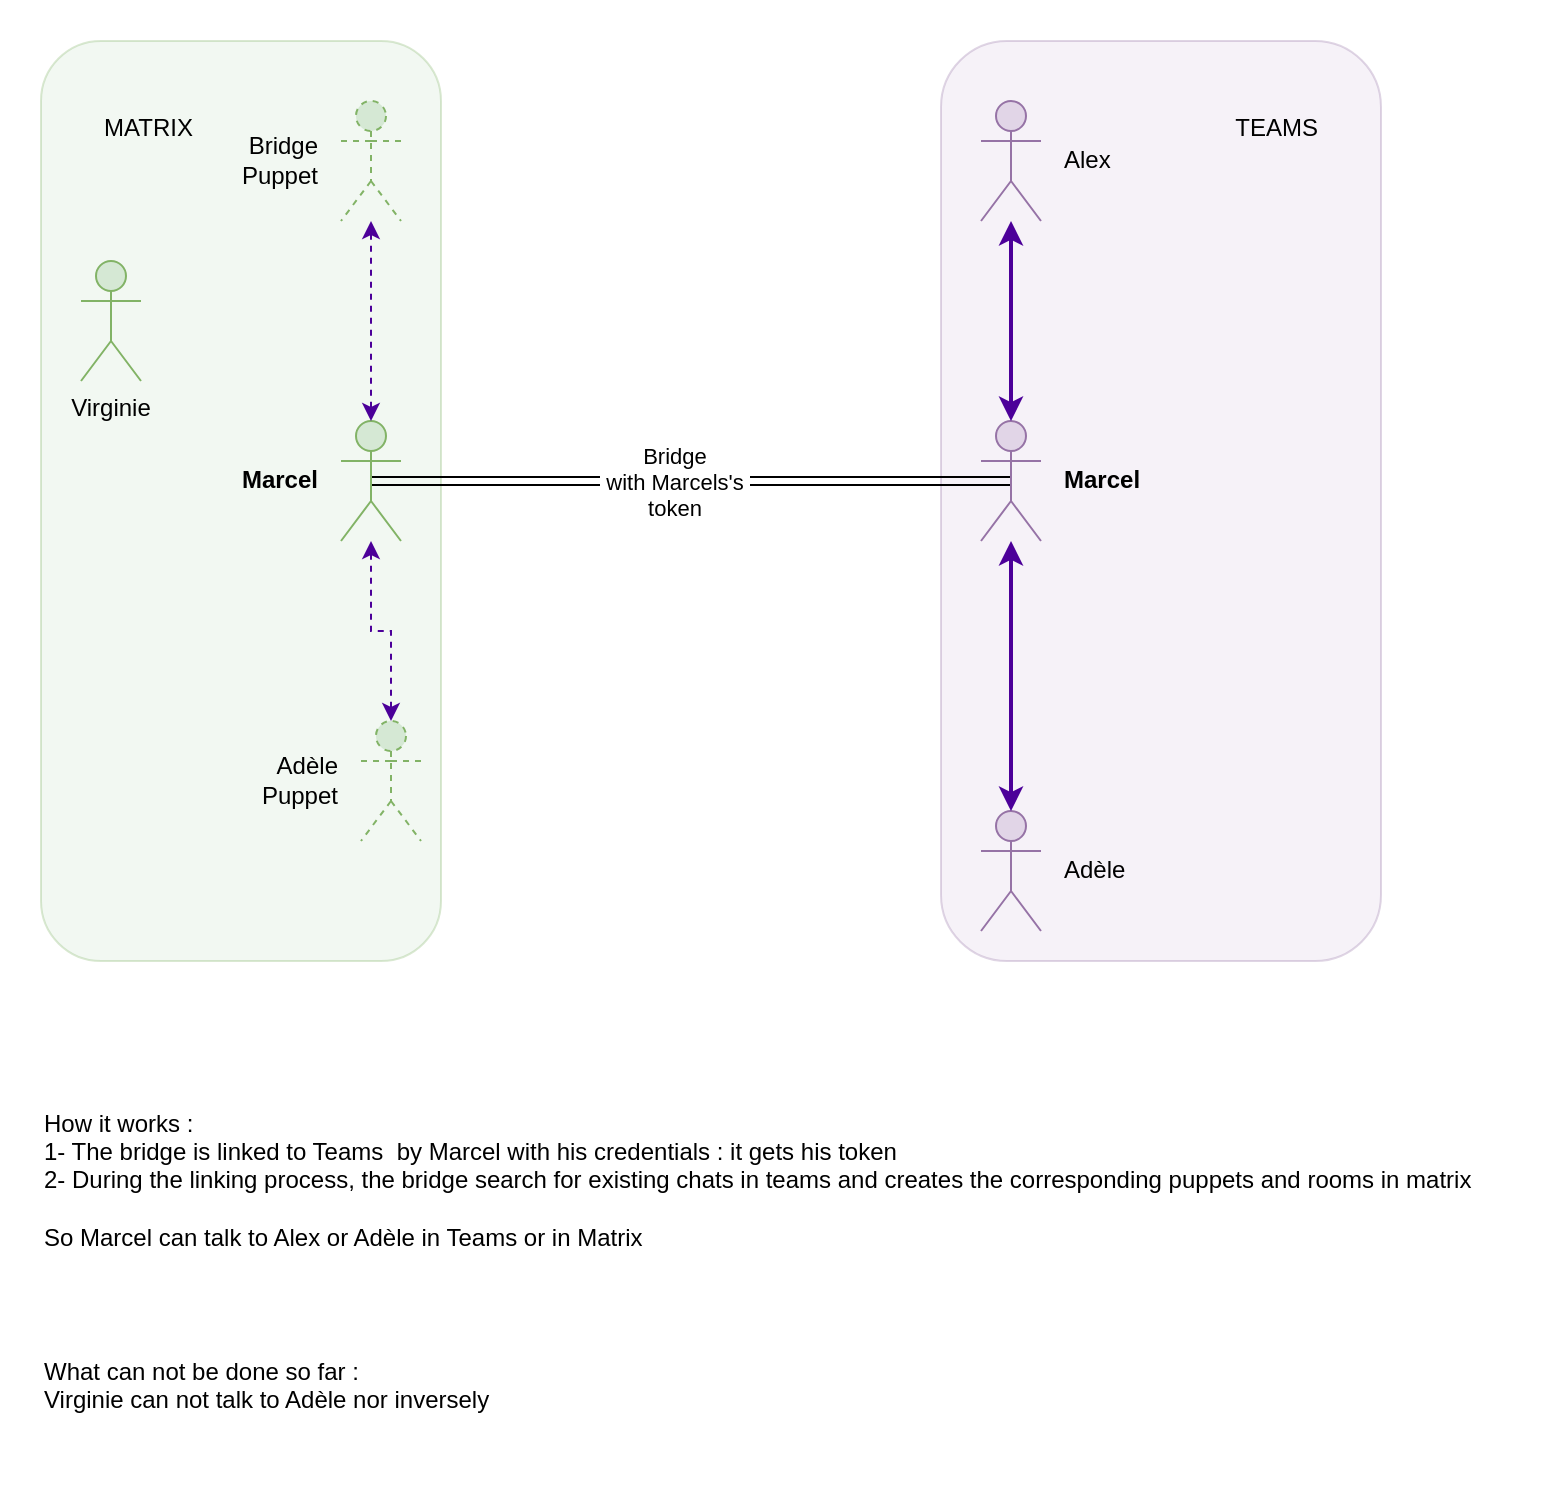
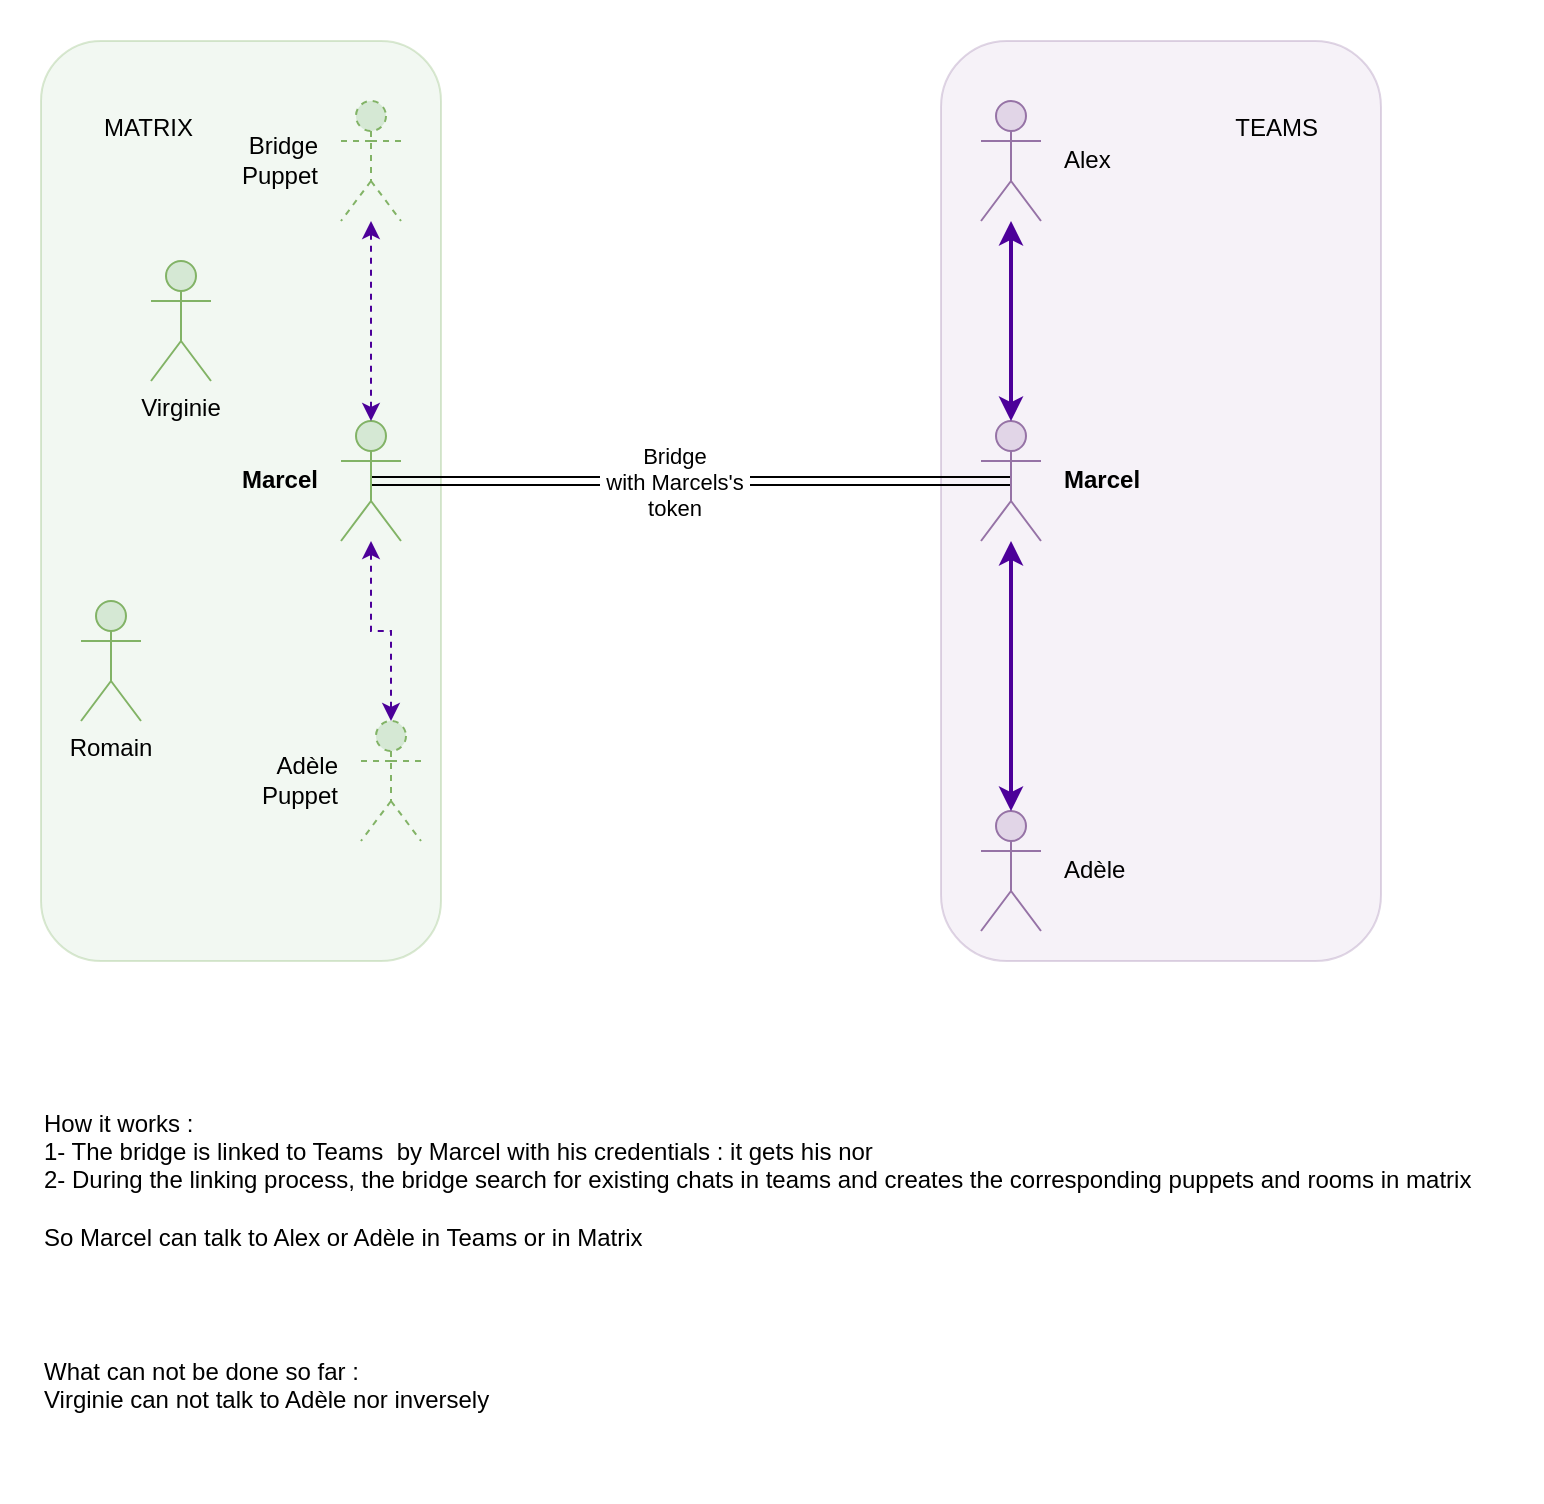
- <mxCell id="12" value="Virginie" style="shape=umlActor;verticalLabelPosition=bottom;verticalAlign=top;html=1;outlineConnect=0;fillColor=#d5e8d4;strokeColor=#82b366;" parent="1" vertex="1"><mxGeometry x="40" y="130" width="30" height="60" as="geometry" /></mxCell>
+ <mxCell id="12" value="Virginie" style="shape=umlActor;verticalLabelPosition=bottom;verticalAlign=top;html=1;outlineConnect=0;fillColor=#d5e8d4;strokeColor=#82b366;" parent="1" vertex="1"><mxGeometry x="75" y="130" width="30" height="60" as="geometry" /></mxCell>
+ <mxCell id="7" value="Romain" style="shape=umlActor;verticalLabelPosition=bottom;verticalAlign=top;html=1;outlineConnect=0;fillColor=#d5e8d4;strokeColor=#82b366;" parent="1" vertex="1"><mxGeometry x="40" y="300" width="30" height="60" as="geometry" /></mxCell>
- <mxCell id="16" value="&lt;div align=&quot;left&quot;&gt;How it works : &lt;br&gt;1- The bridge is linked to Teams&amp;nbsp; by Marcel with his credentials : it gets his token&lt;br&gt;&lt;/div&gt;&lt;div align=&quot;left&quot;&gt;2- During the linking process, the bridge search for existing chats in teams and creates the corresponding puppets and rooms in matrix&lt;br&gt;&lt;/div&gt;&lt;div align=&quot;left&quot;&gt;&lt;br&gt;So Marcel can talk to Alex or Adèle in Teams or in Matrix&lt;br&gt;&lt;/div&gt;" style="text;html=1;align=left;verticalAlign=middle;resizable=0;points=[];autosize=1;strokeColor=none;fillColor=none;" vertex="1" parent="1"><mxGeometry x="20" y="545" width="730" height="90" as="geometry" /></mxCell>
+ <mxCell id="16" value="&lt;div align=&quot;left&quot;&gt;How it works : &lt;br&gt;1- The bridge is linked to Teams&amp;nbsp; by Marcel with his credentials : it gets his nor&lt;br&gt;&lt;/div&gt;&lt;div align=&quot;left&quot;&gt;2- During the linking process, the bridge search for existing chats in teams and creates the corresponding puppets and rooms in matrix&lt;br&gt;&lt;/div&gt;&lt;div align=&quot;left&quot;&gt;&lt;br&gt;So Marcel can talk to Alex or Adèle in Teams or in Matrix&lt;br&gt;&lt;/div&gt;" style="text;html=1;align=left;verticalAlign=middle;resizable=0;points=[];autosize=1;strokeColor=none;fillColor=none;" vertex="1" parent="1"><mxGeometry x="20" y="545" width="730" height="90" as="geometry" /></mxCell>
